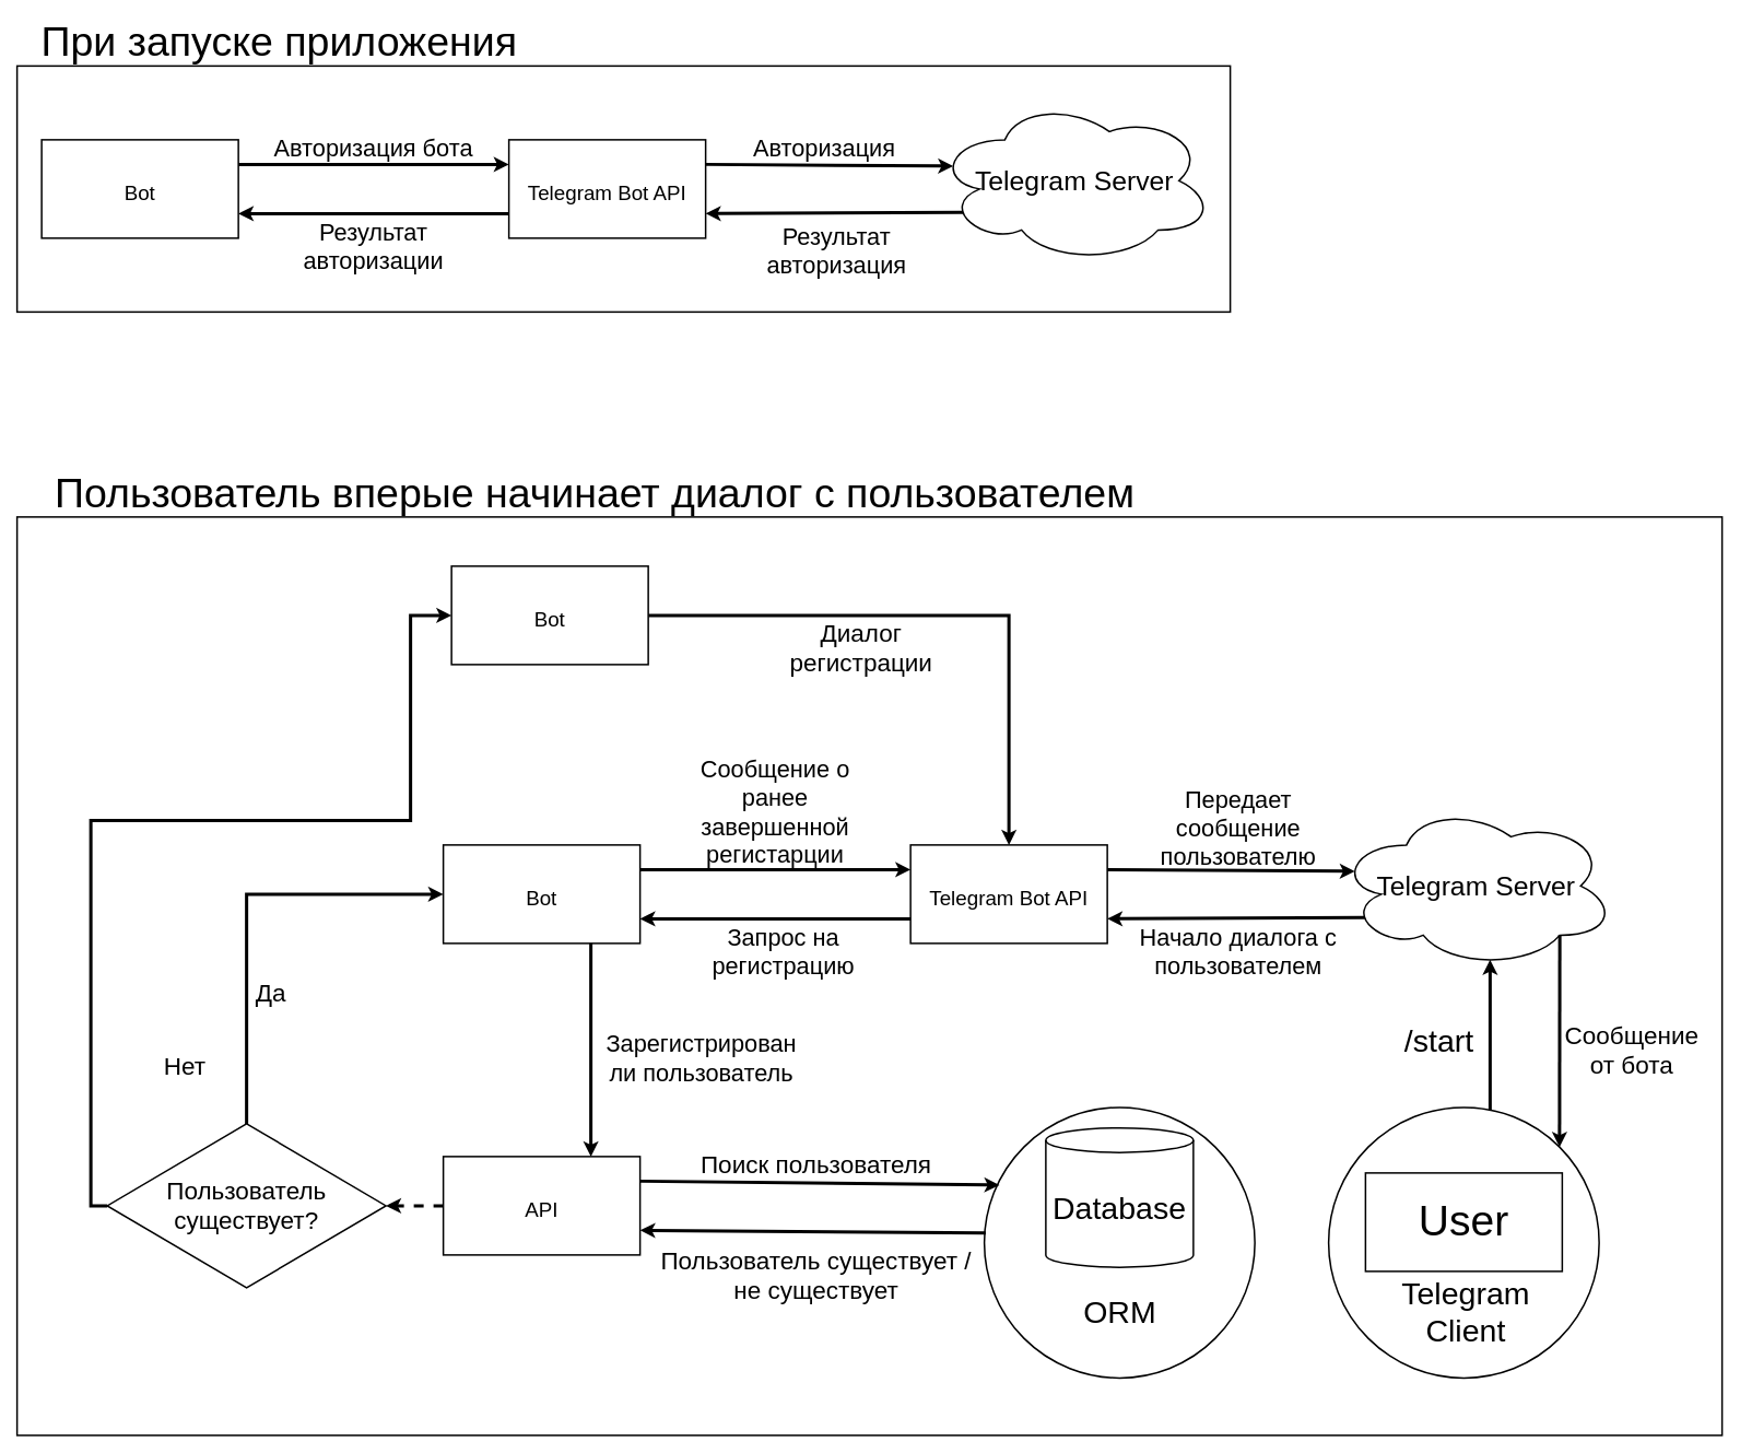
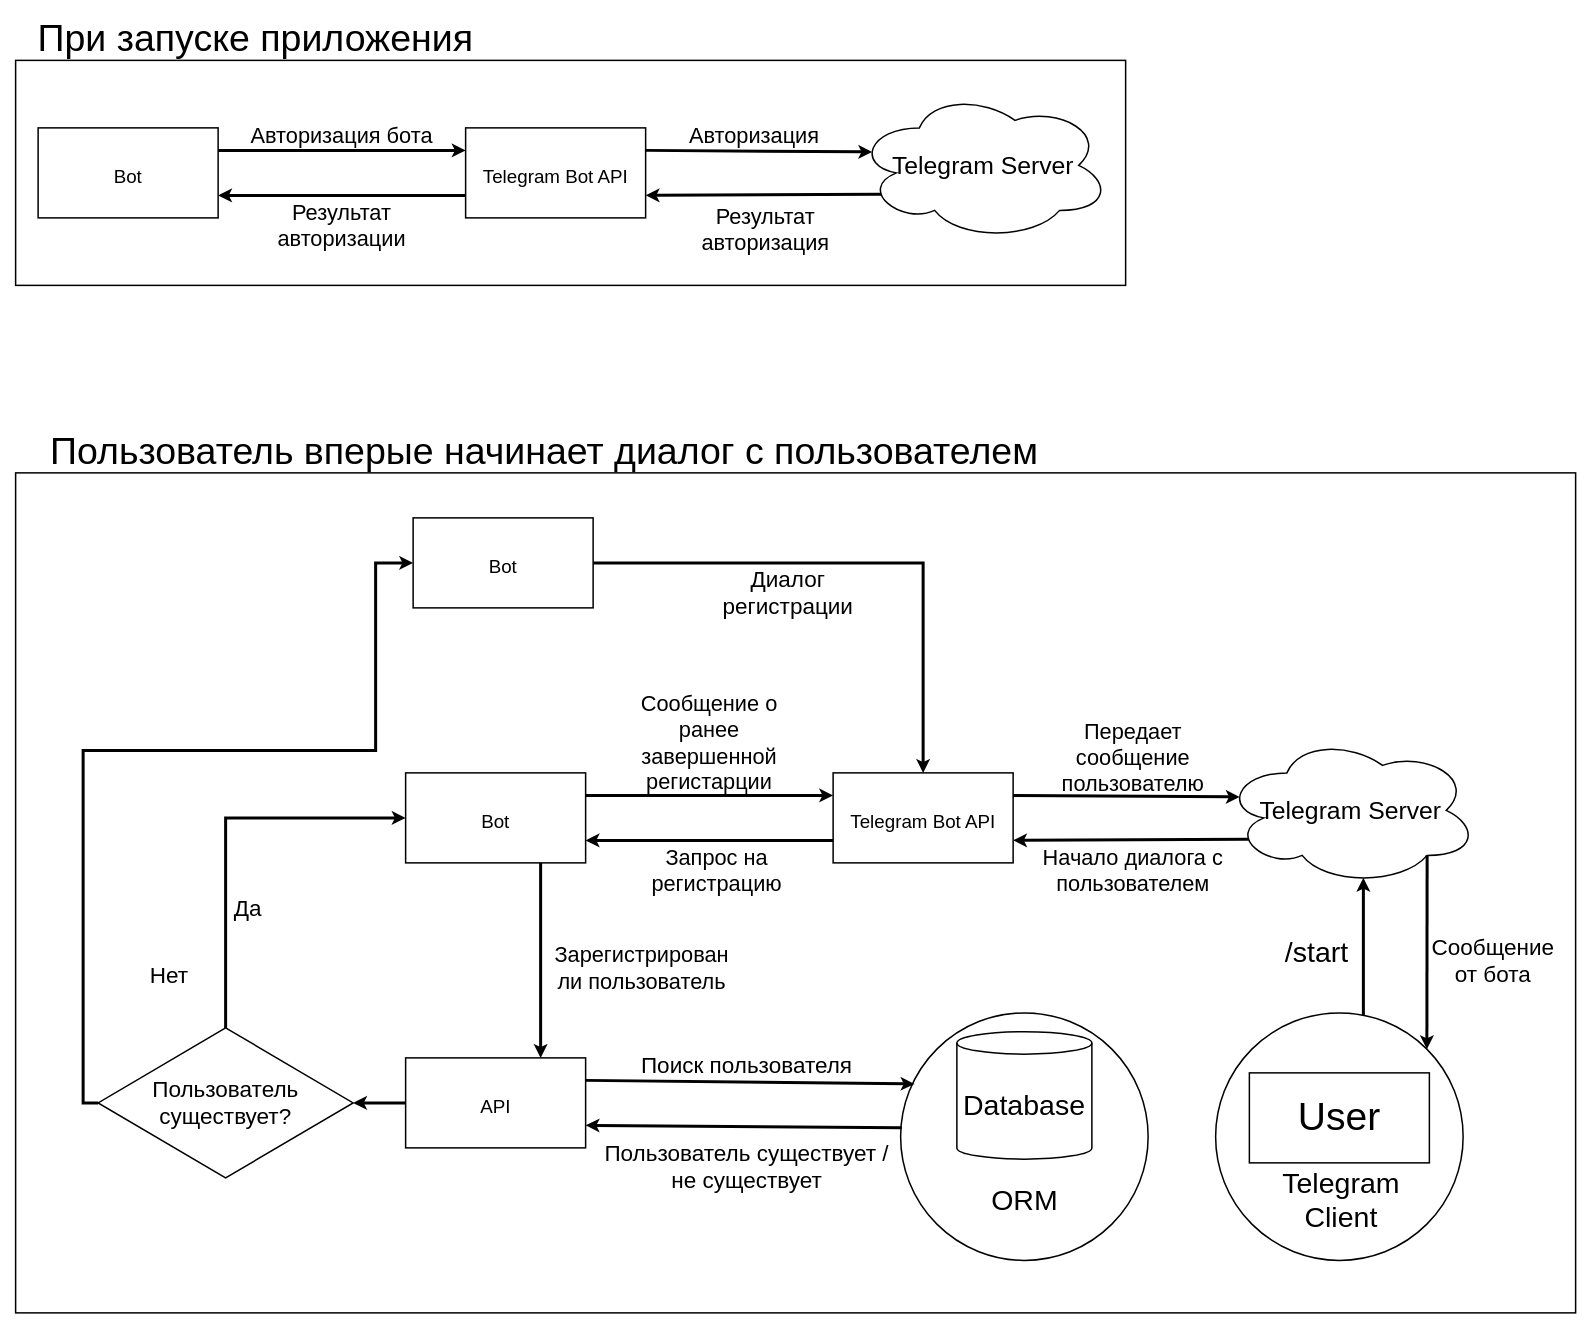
- <mxCell id="31" value="" style="edgeStyle=orthogonalEdgeStyle;rounded=0;orthogonalLoop=1;jettySize=auto;html=1;fontSize=30;strokeWidth=4;dashed=1;" edge="1" parent="1" source="32" target="44"><mxGeometry relative="1" as="geometry" /></mxCell>
+ <mxCell id="31" value="" style="edgeStyle=orthogonalEdgeStyle;rounded=0;orthogonalLoop=1;jettySize=auto;html=1;fontSize=30;strokeWidth=4;" edge="1" parent="1" source="32" target="44"><mxGeometry relative="1" as="geometry" /></mxCell>
